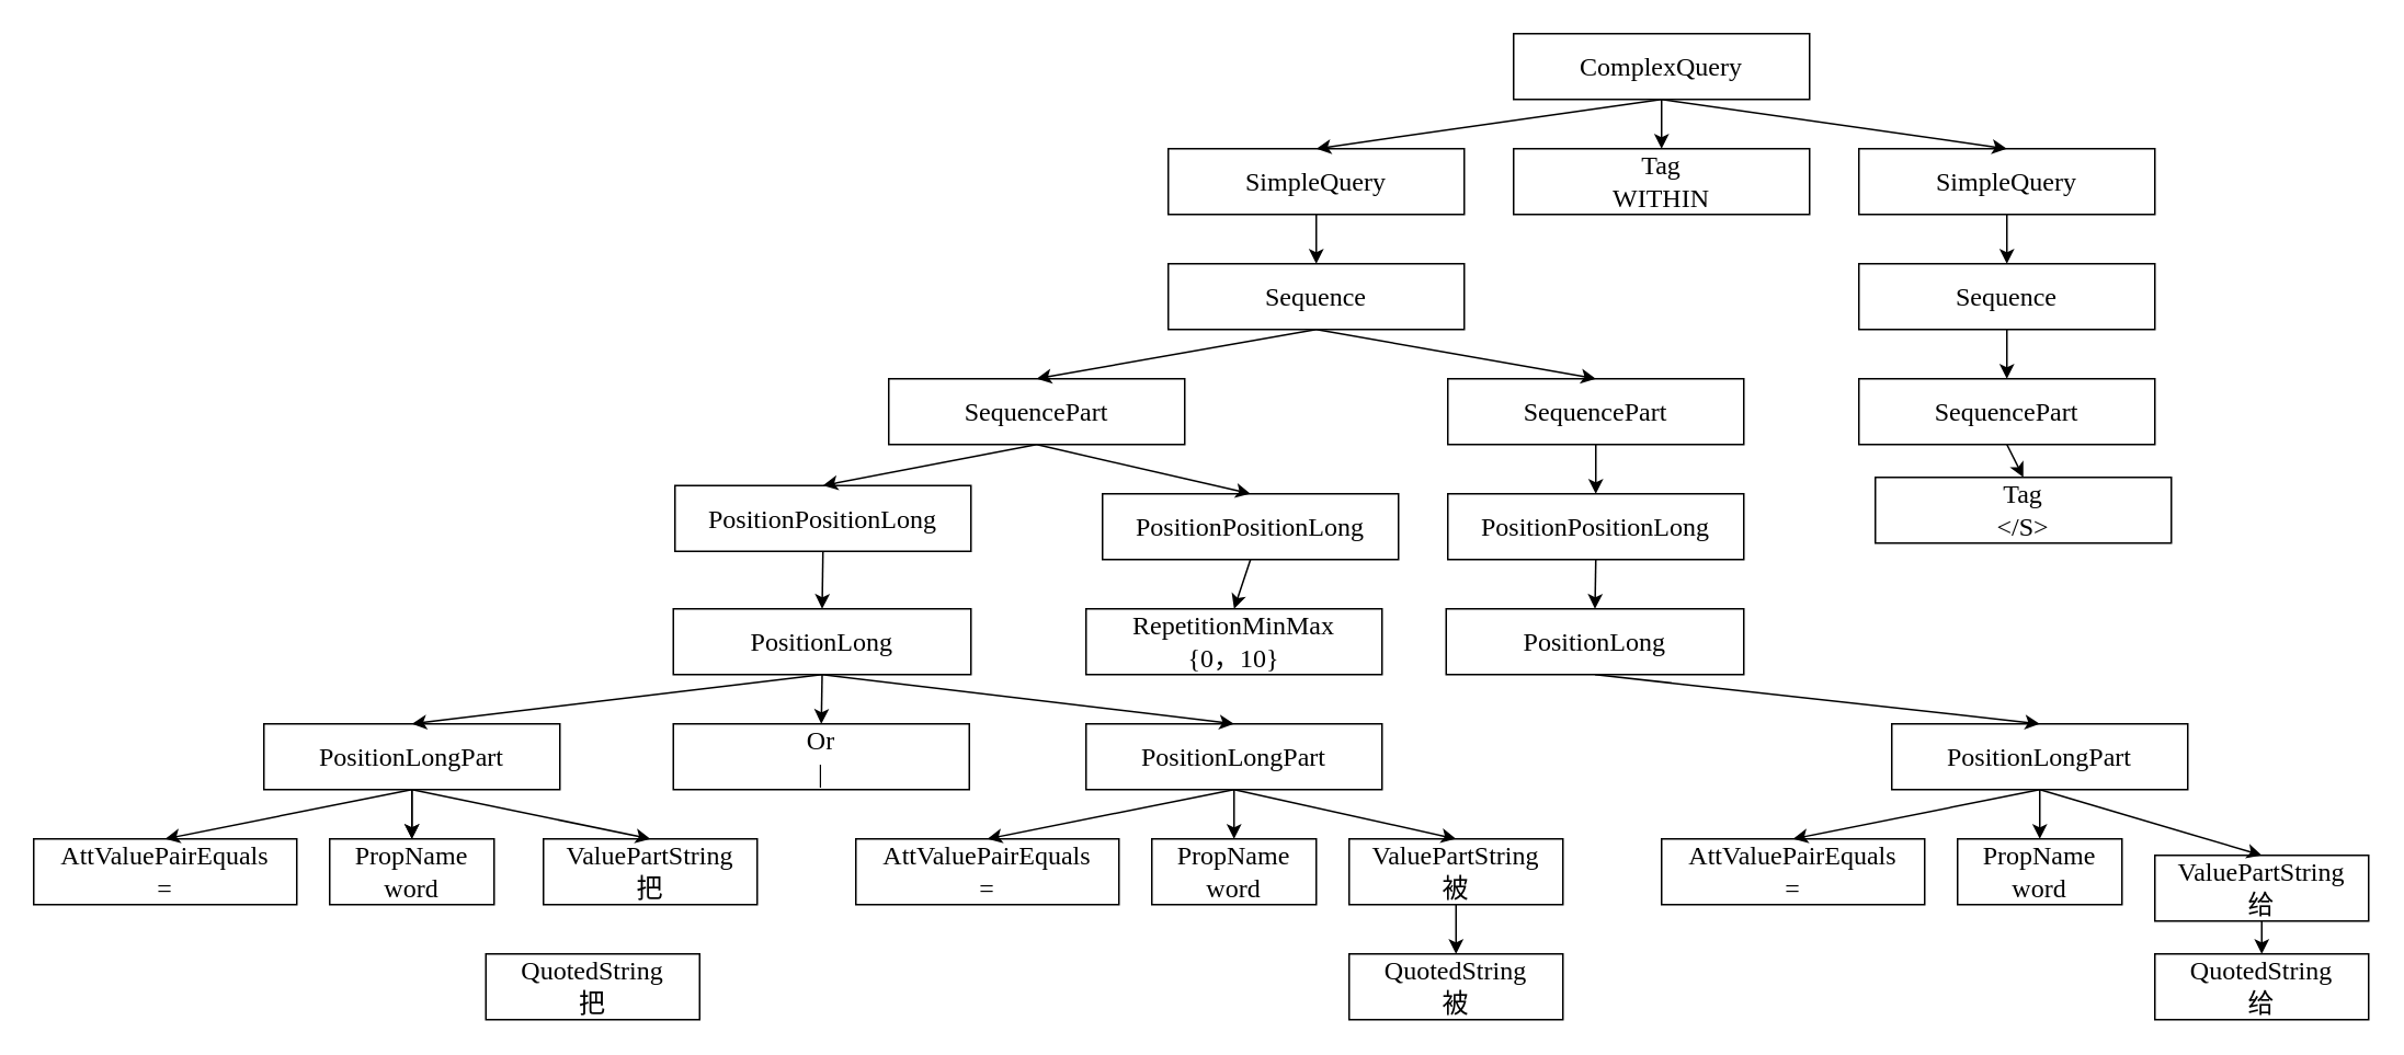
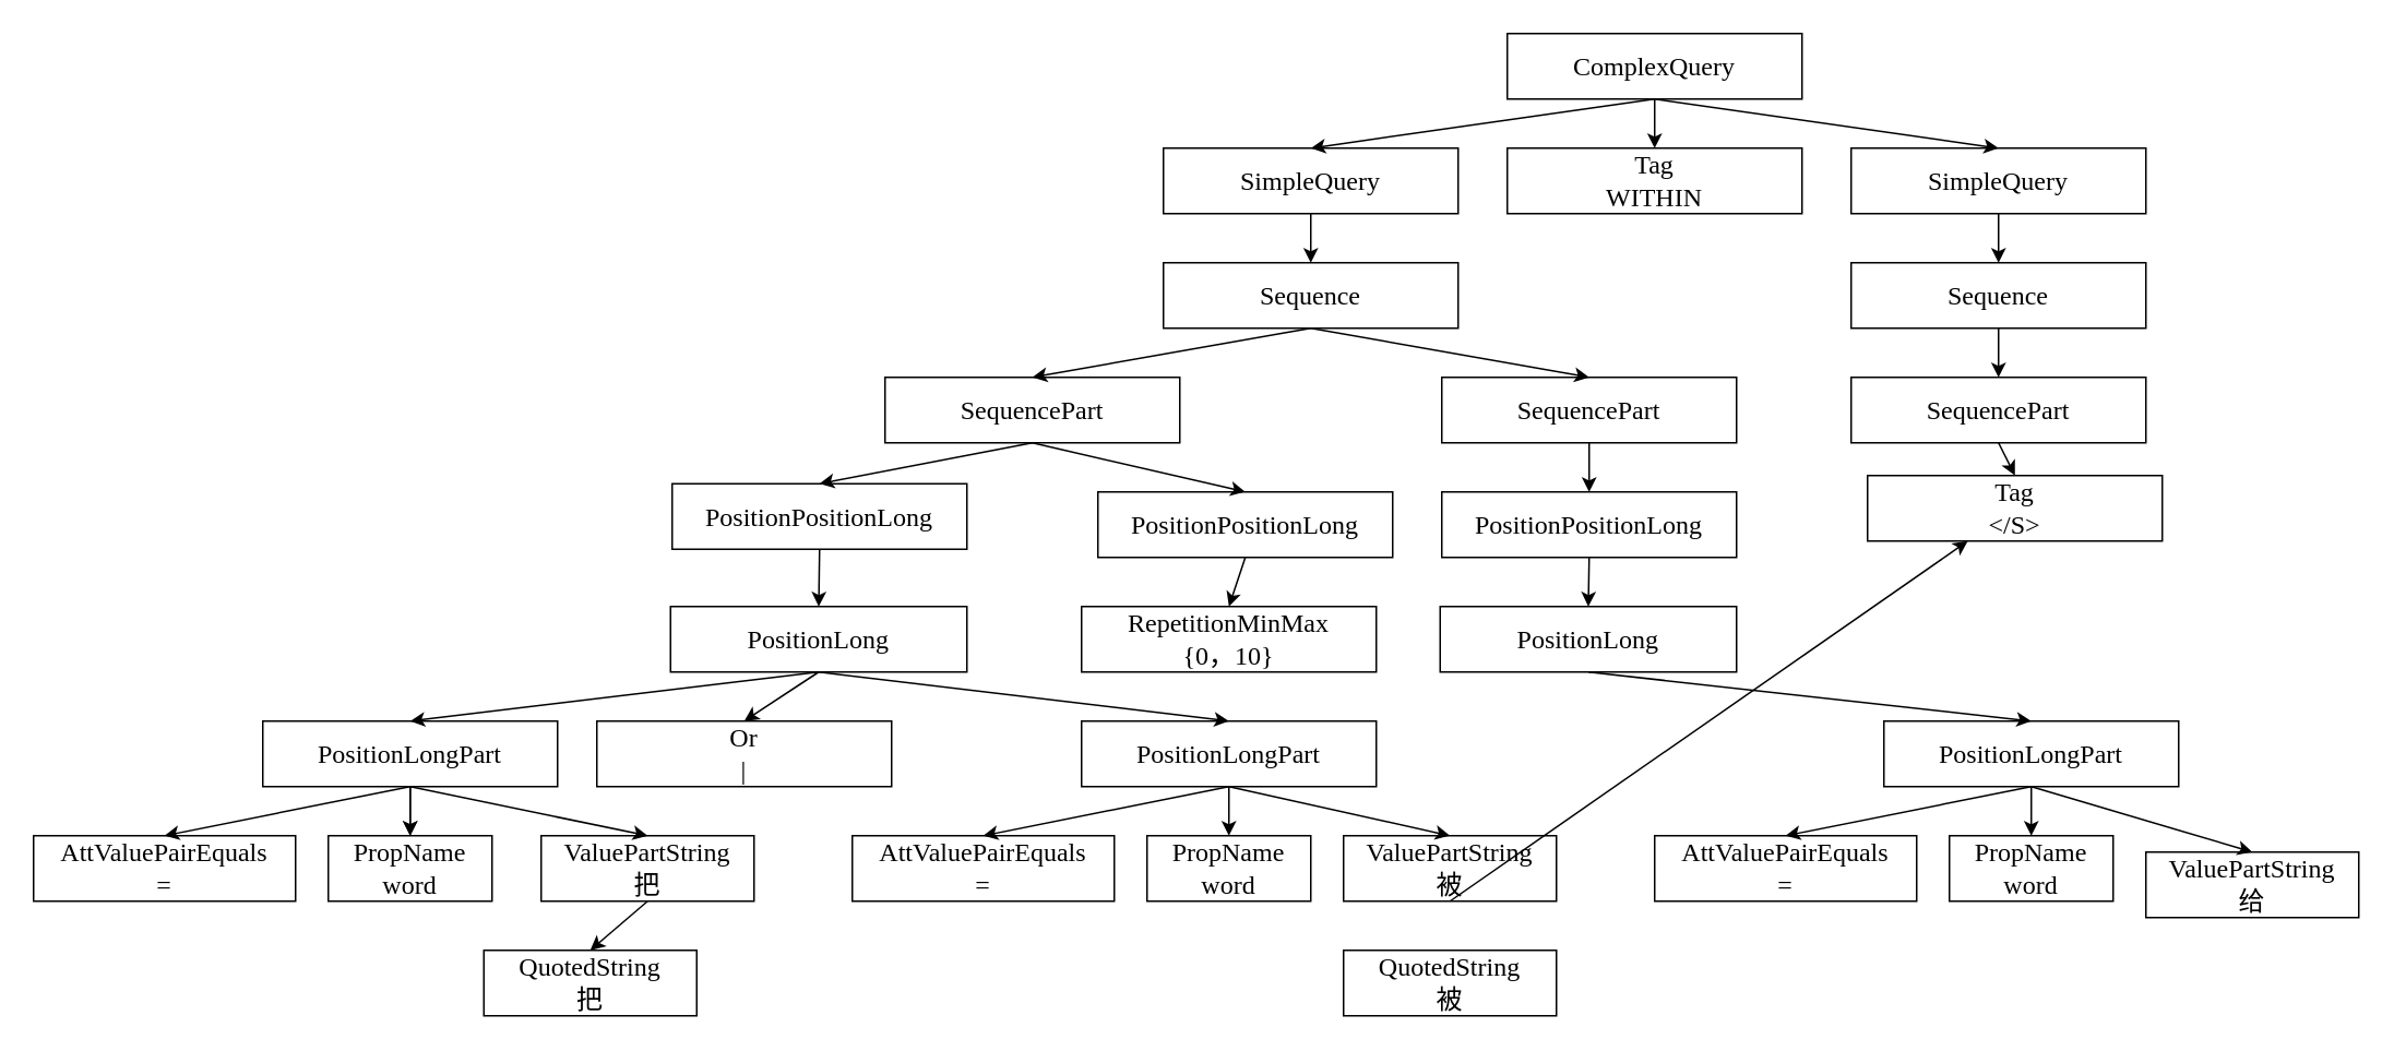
- <mxCell id="15" value="Or&lt;br style=&quot;font-size: 16px;&quot;&gt;|" style="whiteSpace=wrap;html=1;rounded=0;shadow=0;labelBackgroundColor=none;strokeWidth=1;fontFamily=Verdana;fontSize=16;align=center;strokeColor=default;" parent="1" vertex="1"><mxGeometry x="409" y="440" width="180" height="40" as="geometry" /></mxCell>
+ <mxCell id="15" value="Or&lt;br style=&quot;font-size: 16px;&quot;&gt;|" style="whiteSpace=wrap;html=1;rounded=0;shadow=0;labelBackgroundColor=none;strokeWidth=1;fontFamily=Verdana;fontSize=16;align=center;strokeColor=default;" parent="1" vertex="1"><mxGeometry x="364" y="440" width="180" height="40" as="geometry" /></mxCell>
- <mxCell id="45" value="" style="endArrow=classic;html=1;rounded=0;exitX=0.5;exitY=1;exitDx=0;exitDy=0;entryX=0.5;entryY=0;entryDx=0;entryDy=0;fontSize=16;strokeColor=default;" parent="1" source="43" target="42" edge="1"><mxGeometry width="50" height="50" relative="1" as="geometry"><mxPoint x="745" y="590" as="sourcePoint" /><mxPoint x="740" y="620" as="targetPoint" /></mxGeometry></mxCell>
+ <mxCell id="45" value="" style="endArrow=classic;html=1;rounded=0;exitX=0.5;exitY=1;exitDx=0;exitDy=0;fontSize=16;strokeColor=default;" parent="1" source="43" target="16" edge="1"><mxGeometry width="50" height="50" relative="1" as="geometry"><mxPoint x="745" y="590" as="sourcePoint" /><mxPoint x="740" y="620" as="targetPoint" /></mxGeometry></mxCell>
+ <mxCell id="33" value="" style="endArrow=classic;html=1;rounded=0;exitX=0.5;exitY=1;exitDx=0;exitDy=0;entryX=0.5;entryY=0;entryDx=0;entryDy=0;fontSize=16;strokeColor=default;" parent="1" source="14" target="13" edge="1"><mxGeometry width="50" height="50" relative="1" as="geometry"><mxPoint x="145" y="590" as="sourcePoint" /><mxPoint x="140" y="620" as="targetPoint" /></mxGeometry></mxCell>
- <mxCell id="55" value="" style="endArrow=classic;html=1;rounded=0;exitX=0.5;exitY=1;exitDx=0;exitDy=0;entryX=0.5;entryY=0;entryDx=0;entryDy=0;fontSize=16;strokeColor=default;" parent="1" source="53" target="52" edge="1"><mxGeometry width="50" height="50" relative="1" as="geometry"><mxPoint x="1335" y="590" as="sourcePoint" /><mxPoint x="1330" y="620" as="targetPoint" /></mxGeometry></mxCell>
- <mxCell id="52" value="QuotedString&lt;br style=&quot;font-size: 16px;&quot;&gt;给" style="whiteSpace=wrap;html=1;rounded=0;shadow=0;labelBackgroundColor=none;strokeWidth=1;fontFamily=Verdana;fontSize=16;align=center;strokeColor=default;" parent="1" vertex="1"><mxGeometry x="1310" y="580" width="130" height="40" as="geometry" /></mxCell>
